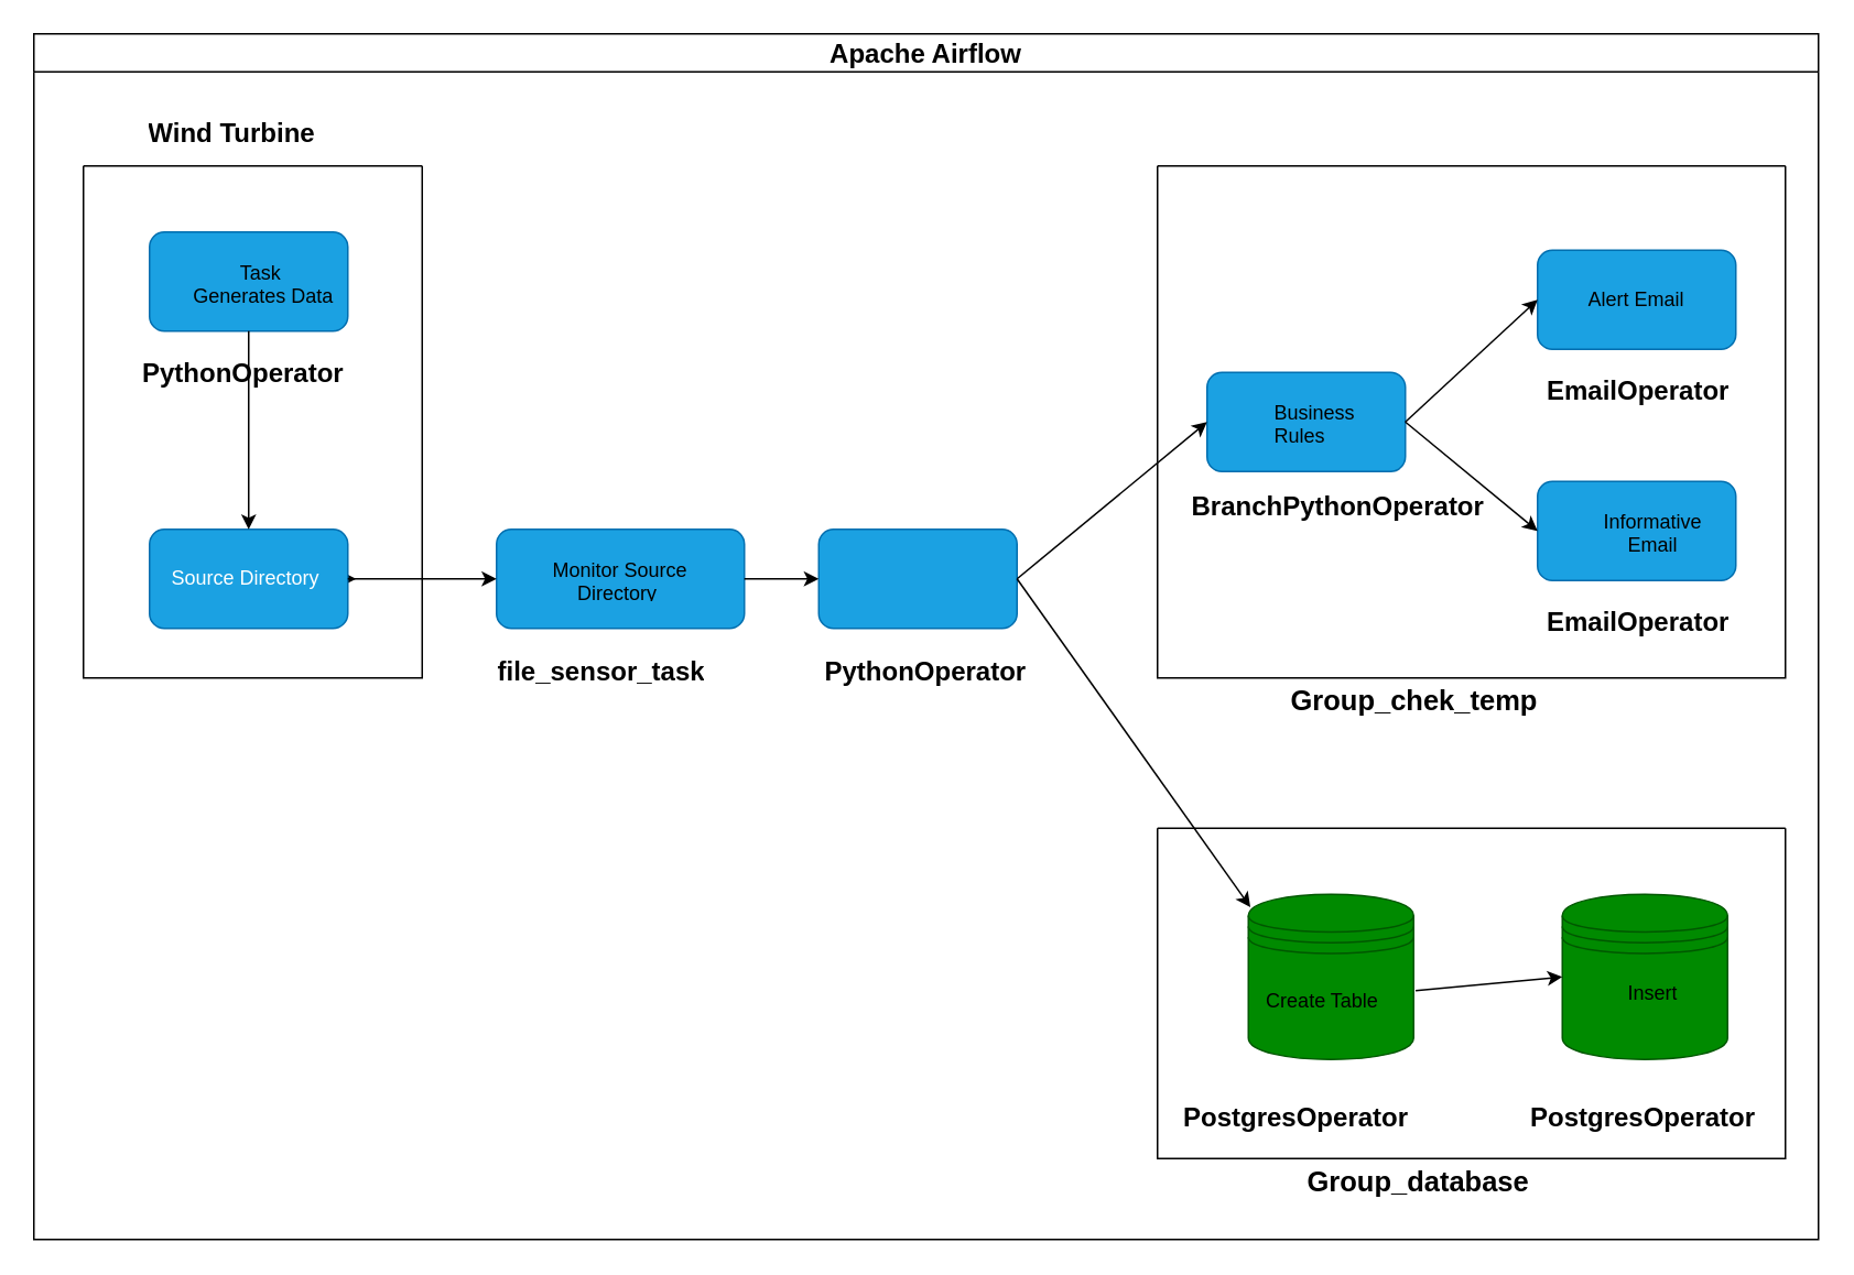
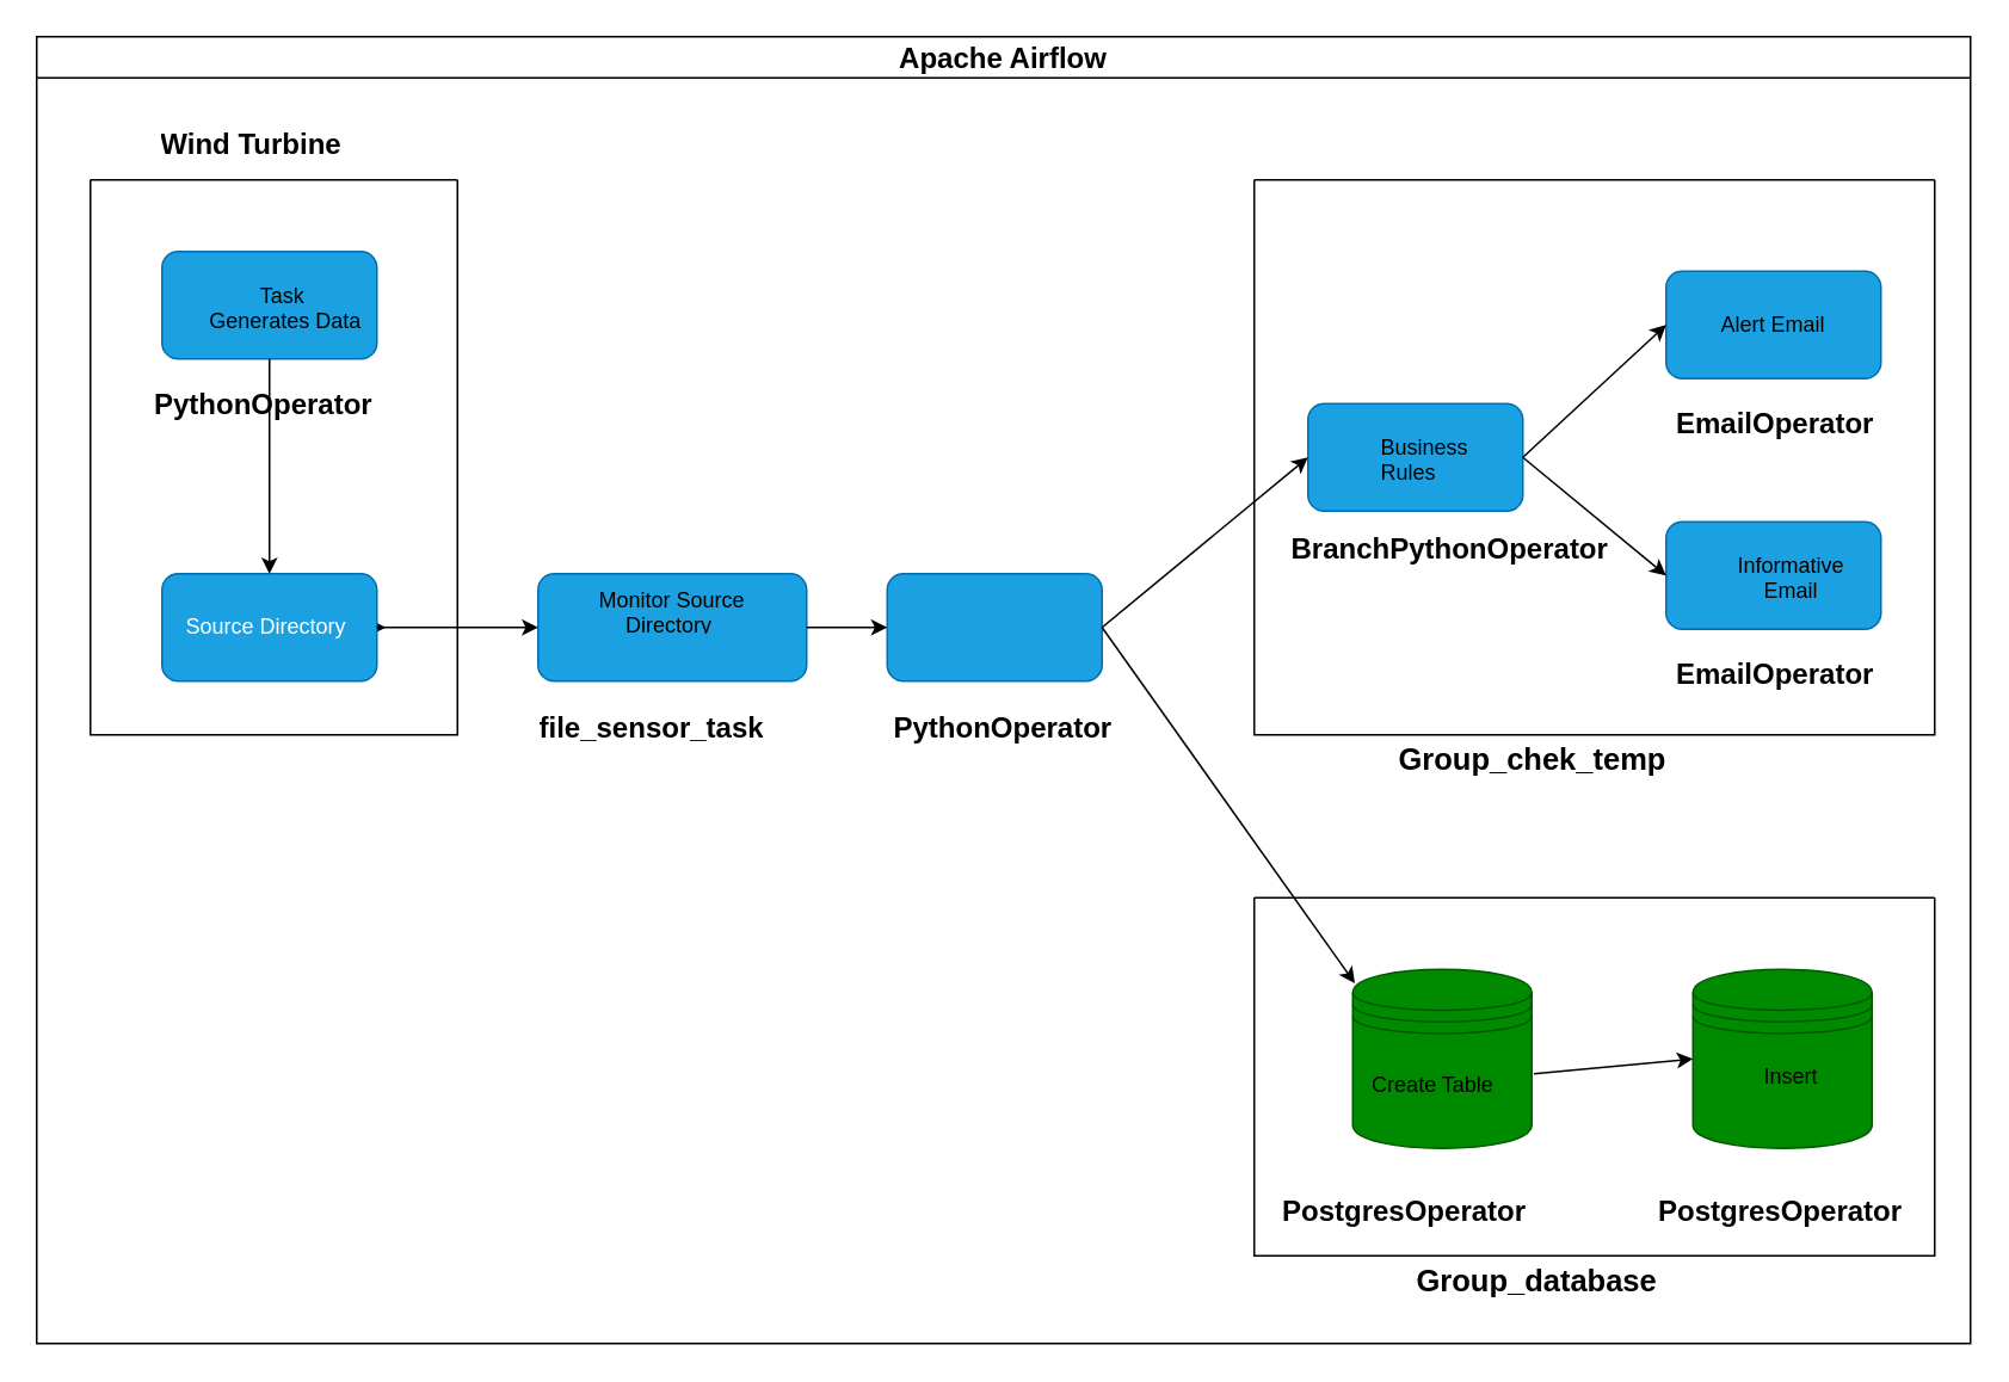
- <mxCell id="40" value="Monitor Source Directory&amp;nbsp;" style="text;strokeColor=none;fillColor=none;align=center;verticalAlign=middle;spacingLeft=4;spacingRight=4;overflow=hidden;points=[[0,0.5],[1,0.5]];portConstraint=eastwest;rotatable=0;whiteSpace=wrap;html=1;" parent="2" vertex="1"><mxGeometry x="300" y="315" width="110" height="30" as="geometry" /></mxCell>
+ <mxCell id="40" value="Monitor Source Directory&amp;nbsp;" style="text;strokeColor=none;fillColor=none;align=center;verticalAlign=middle;spacingLeft=4;spacingRight=4;overflow=hidden;points=[[0,0.5],[1,0.5]];portConstraint=eastwest;rotatable=0;whiteSpace=wrap;html=1;" parent="2" vertex="1"><mxGeometry x="300" y="305" width="110" height="30" as="geometry" /></mxCell>
